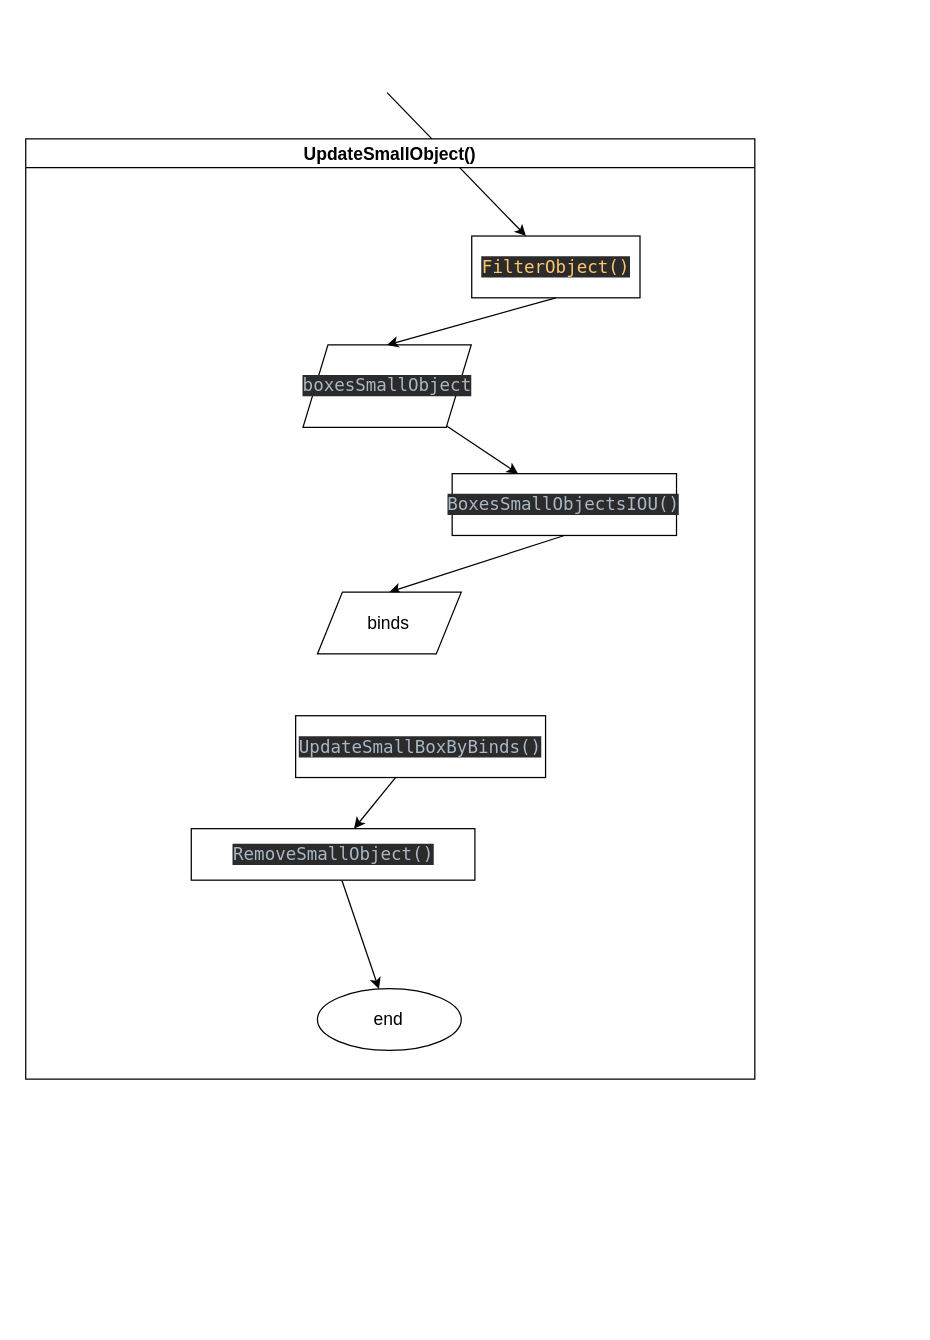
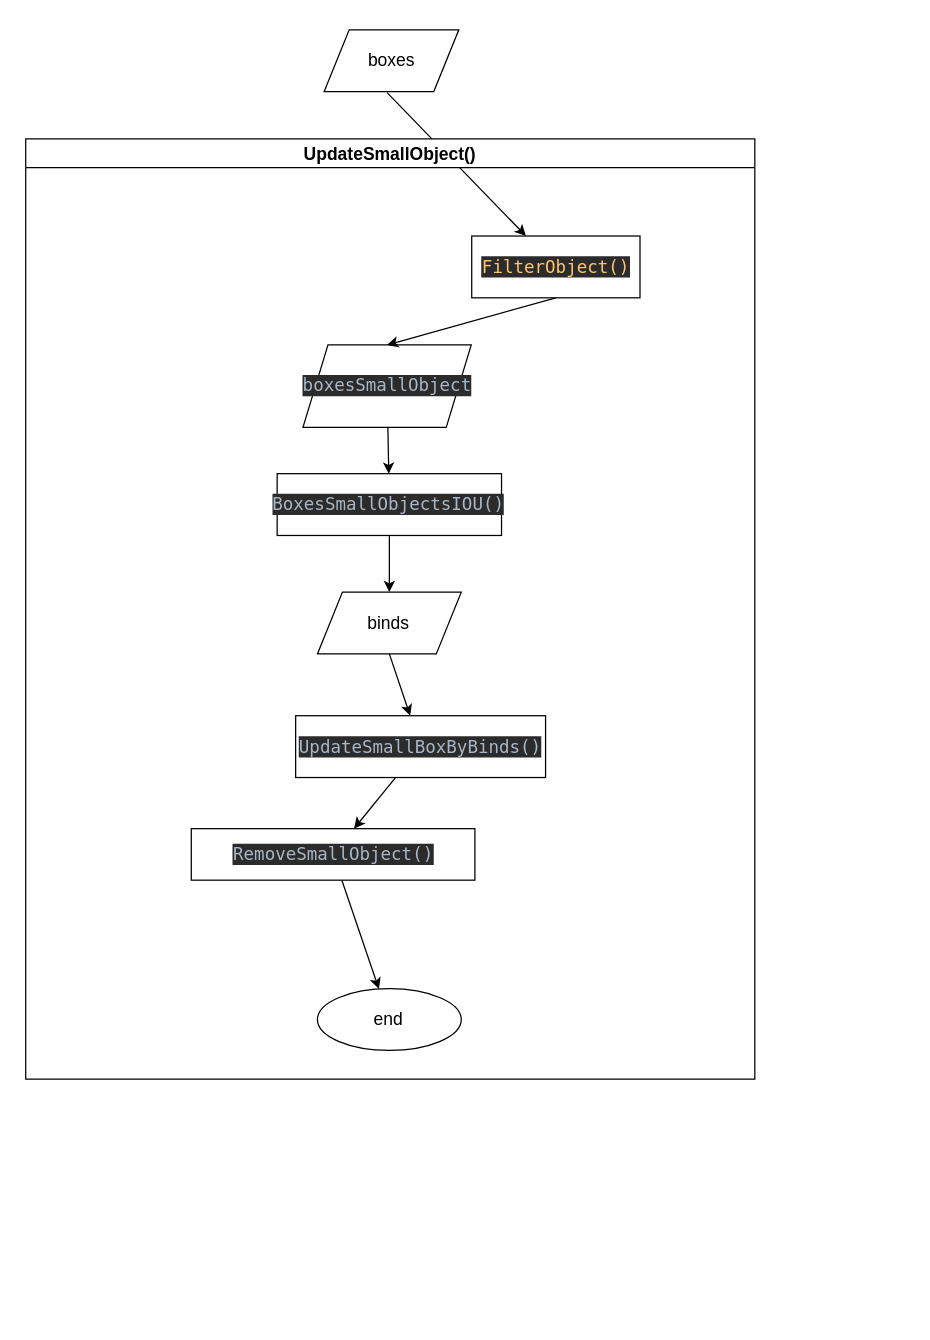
+ <mxCell id="3" value="&lt;font style=&quot;font-size: 14px&quot;&gt;boxes&lt;/font&gt;" style="shape=parallelogram;perimeter=parallelogramPerimeter;whiteSpace=wrap;html=1;fixedSize=1;" vertex="1" parent="2"><mxGeometry x="236.852" y="3.296" width="107.692" height="49.44" as="geometry" /></mxCell>
- <mxCell id="8" value="&lt;pre style=&quot;background-color: rgb(43 , 43 , 43) ; color: rgb(169 , 183 , 198) ; font-family: &amp;#34;jetbrains mono&amp;#34; , monospace&quot;&gt;&lt;font style=&quot;font-size: 14px&quot;&gt;BoxesSmallObjectsIOU()&lt;/font&gt;&lt;/pre&gt;" style="whiteSpace=wrap;html=1;fontSize=14;" vertex="1" parent="5"><mxGeometry x="341.156" y="267.8" width="179.487" height="49.44" as="geometry" /></mxCell>
+ <mxCell id="8" value="&lt;pre style=&quot;background-color: rgb(43 , 43 , 43) ; color: rgb(169 , 183 , 198) ; font-family: &amp;#34;jetbrains mono&amp;#34; , monospace&quot;&gt;&lt;font style=&quot;font-size: 14px&quot;&gt;BoxesSmallObjectsIOU()&lt;/font&gt;&lt;/pre&gt;" style="whiteSpace=wrap;html=1;fontSize=14;" vertex="1" parent="5"><mxGeometry x="201.156" y="267.8" width="179.487" height="49.44" as="geometry" /></mxCell>
+ <mxCell id="14" value="" style="endArrow=classic;html=1;fontSize=14;exitX=0.5;exitY=1;exitDx=0;exitDy=0;" edge="1" parent="5" source="11" target="13"><mxGeometry width="50" height="50" relative="1" as="geometry"><mxPoint x="299.178" y="354.32" as="sourcePoint" /><mxPoint x="290.548" y="469.68" as="targetPoint" /></mxGeometry></mxCell>
